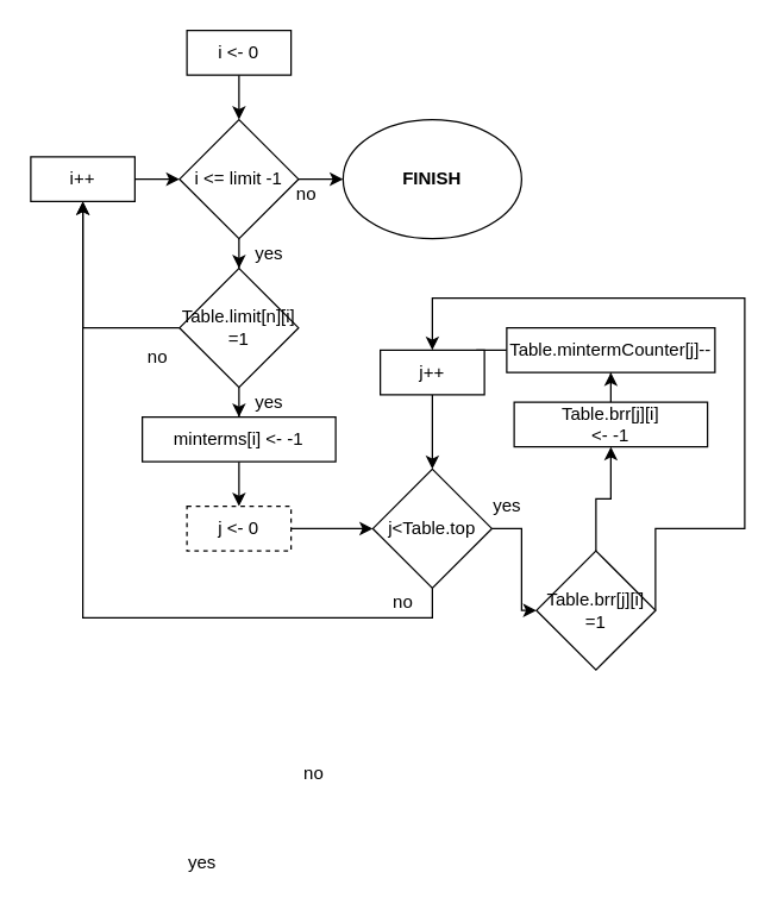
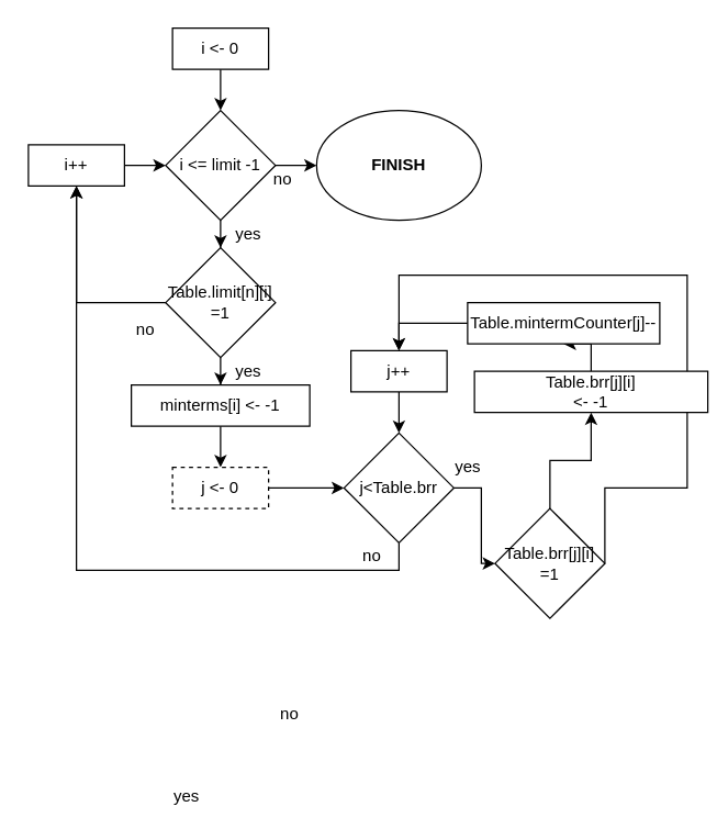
- <mxCell id="26" value="j++" style="whiteSpace=wrap;html=1;fontStyle=0;" vertex="1" parent="1"><mxGeometry x="255" y="235" width="70" height="30" as="geometry" /></mxCell>
+ <mxCell id="26" value="j++" style="whiteSpace=wrap;html=1;fontStyle=0;" vertex="1" parent="1"><mxGeometry x="255" y="255" width="70" height="30" as="geometry" /></mxCell>
- <mxCell id="22" value="Table.brr[j][i]&lt;br&gt;&amp;lt;- -1" style="whiteSpace=wrap;html=1;fontStyle=0;" vertex="1" parent="1"><mxGeometry x="345" y="270" width="130" height="30" as="geometry" /></mxCell>
+ <mxCell id="22" value="Table.brr[j][i]&lt;br&gt;&amp;lt;- -1" style="whiteSpace=wrap;html=1;fontStyle=0;" vertex="1" parent="1"><mxGeometry x="345" y="270" width="170" height="30" as="geometry" /></mxCell>
- <mxCell id="17" value="j&amp;lt;Table.top" style="rhombus;whiteSpace=wrap;html=1;fontStyle=0;" vertex="1" parent="1"><mxGeometry x="250" y="315" width="80" height="80" as="geometry" /></mxCell>
+ <mxCell id="17" value="j&amp;lt;Table.brr" style="rhombus;whiteSpace=wrap;html=1;fontStyle=0;" vertex="1" parent="1"><mxGeometry x="250" y="315" width="80" height="80" as="geometry" /></mxCell>
